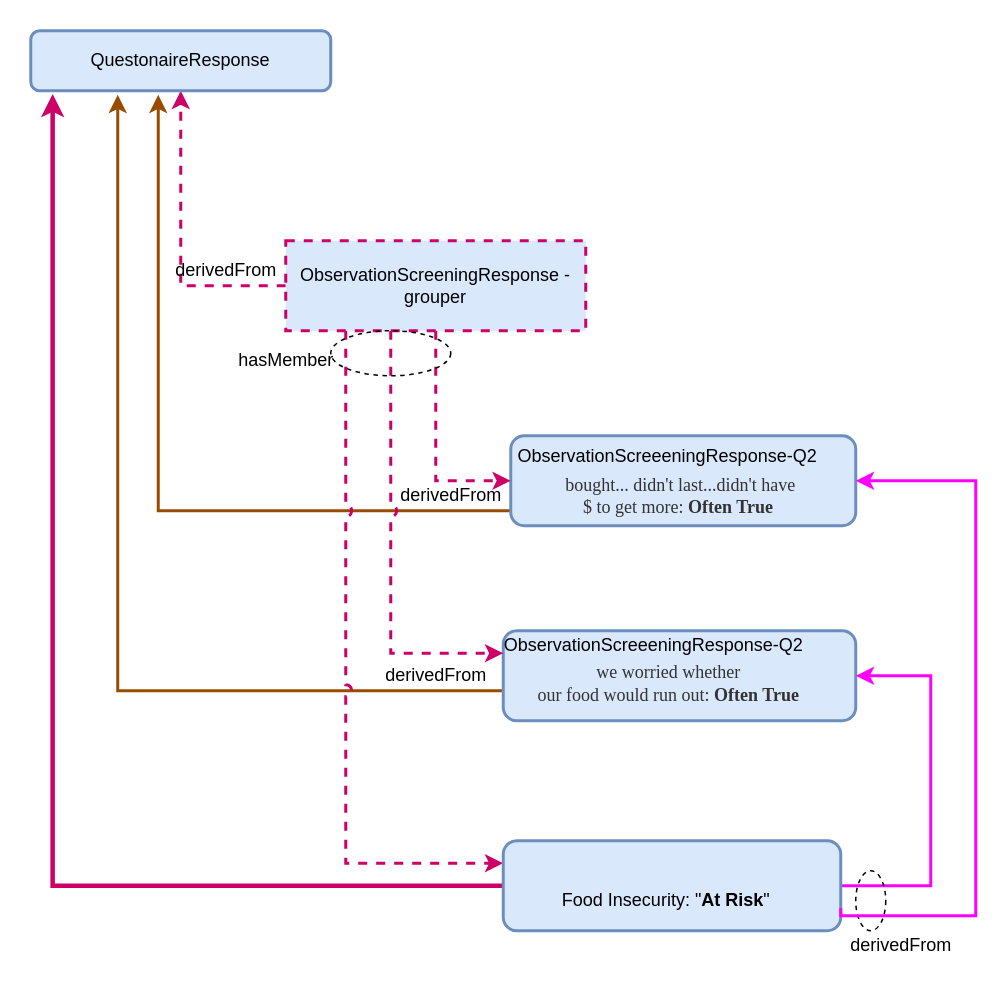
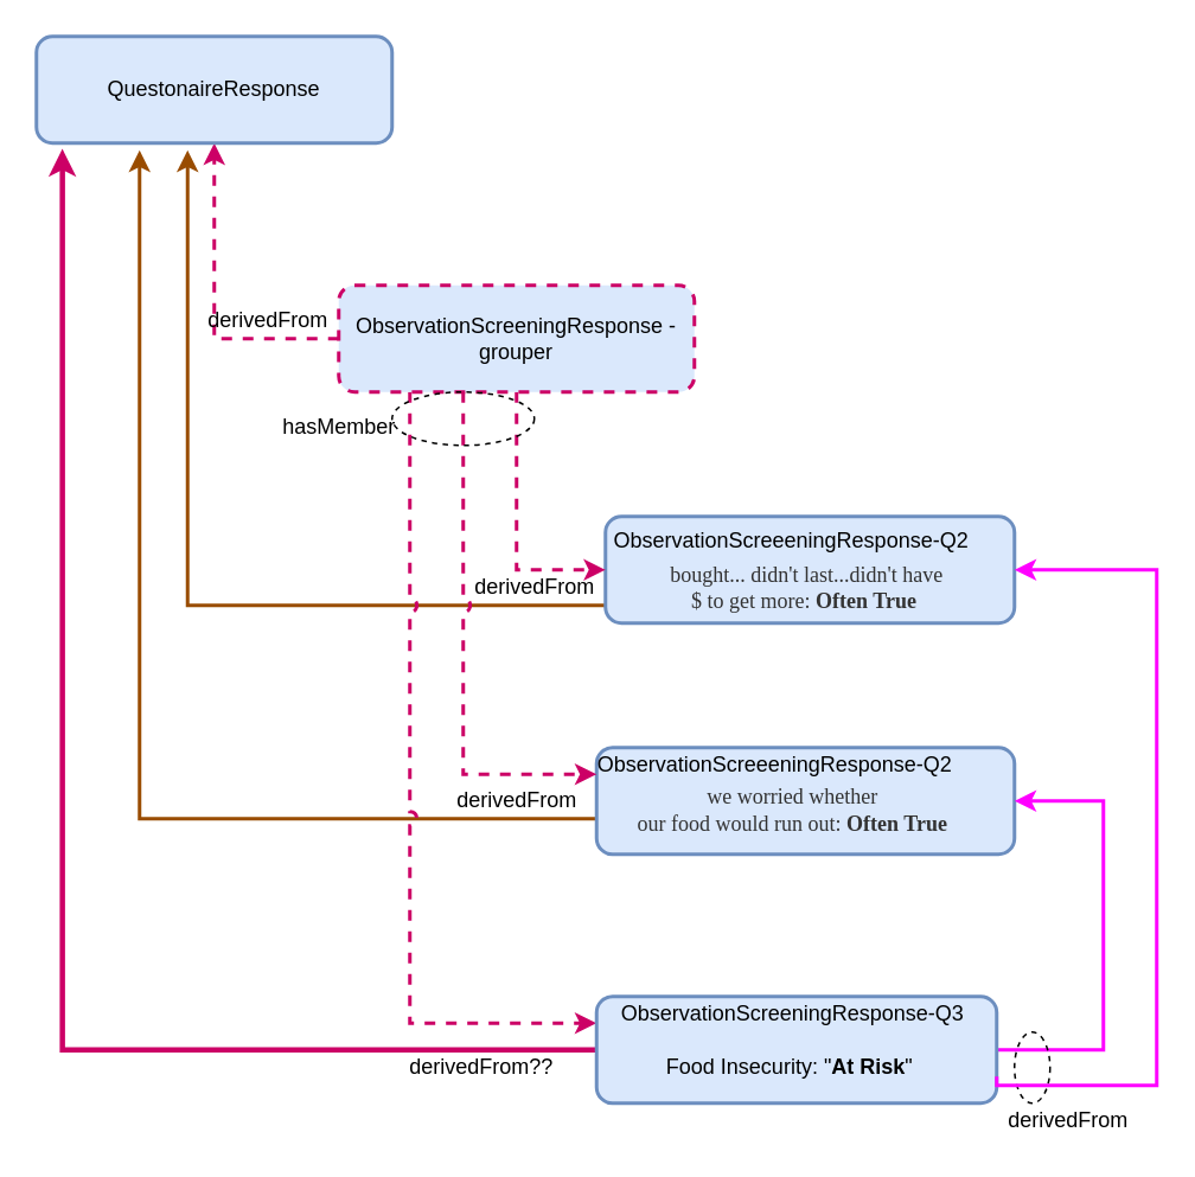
- <mxCell id="11" value="QuestonaireResponse" style="rounded=1;whiteSpace=wrap;html=1;strokeWidth=2;fillColor=#dae8fc;strokeColor=#6c8ebf;" parent="1" vertex="1"><mxGeometry x="20" y="20" width="200" height="40" as="geometry" /></mxCell>
+ <mxCell id="11" value="QuestonaireResponse" style="rounded=1;whiteSpace=wrap;html=1;strokeWidth=2;fillColor=#dae8fc;strokeColor=#6c8ebf;" parent="1" vertex="1"><mxGeometry x="20" y="20" width="200" height="60" as="geometry" /></mxCell>
- <mxCell id="10" value="ObservationScreeningResponse - grouper" style="whiteSpace=wrap;html=1;strokeWidth=2;fillColor=#dae8fc;strokeColor=#CC0066;dashed=1;rounded=0;" parent="1" vertex="1"><mxGeometry x="190" y="160" width="200" height="60" as="geometry" /></mxCell>
+ <mxCell id="10" value="ObservationScreeningResponse - grouper" style="rounded=1;whiteSpace=wrap;html=1;strokeWidth=2;fillColor=#dae8fc;strokeColor=#CC0066;dashed=1;" parent="1" vertex="1"><mxGeometry x="190" y="160" width="200" height="60" as="geometry" /></mxCell>
+ <mxCell id="21" value="&lt;span style=&quot;&quot;&gt;ObservationScreeningResponse-Q3&lt;/span&gt;" style="text;html=1;align=center;verticalAlign=middle;resizable=0;points=[];autosize=1;strokeColor=none;fillColor=none;" parent="1" vertex="1"><mxGeometry x="340" y="560" width="210" height="20" as="geometry" /></mxCell>
+ <mxCell id="29" value="derivedFrom??" style="text;html=1;align=center;verticalAlign=middle;resizable=0;points=[];autosize=1;strokeColor=none;fillColor=none;" vertex="1" parent="1"><mxGeometry x="220" y="590" width="100" height="20" as="geometry" /></mxCell>
